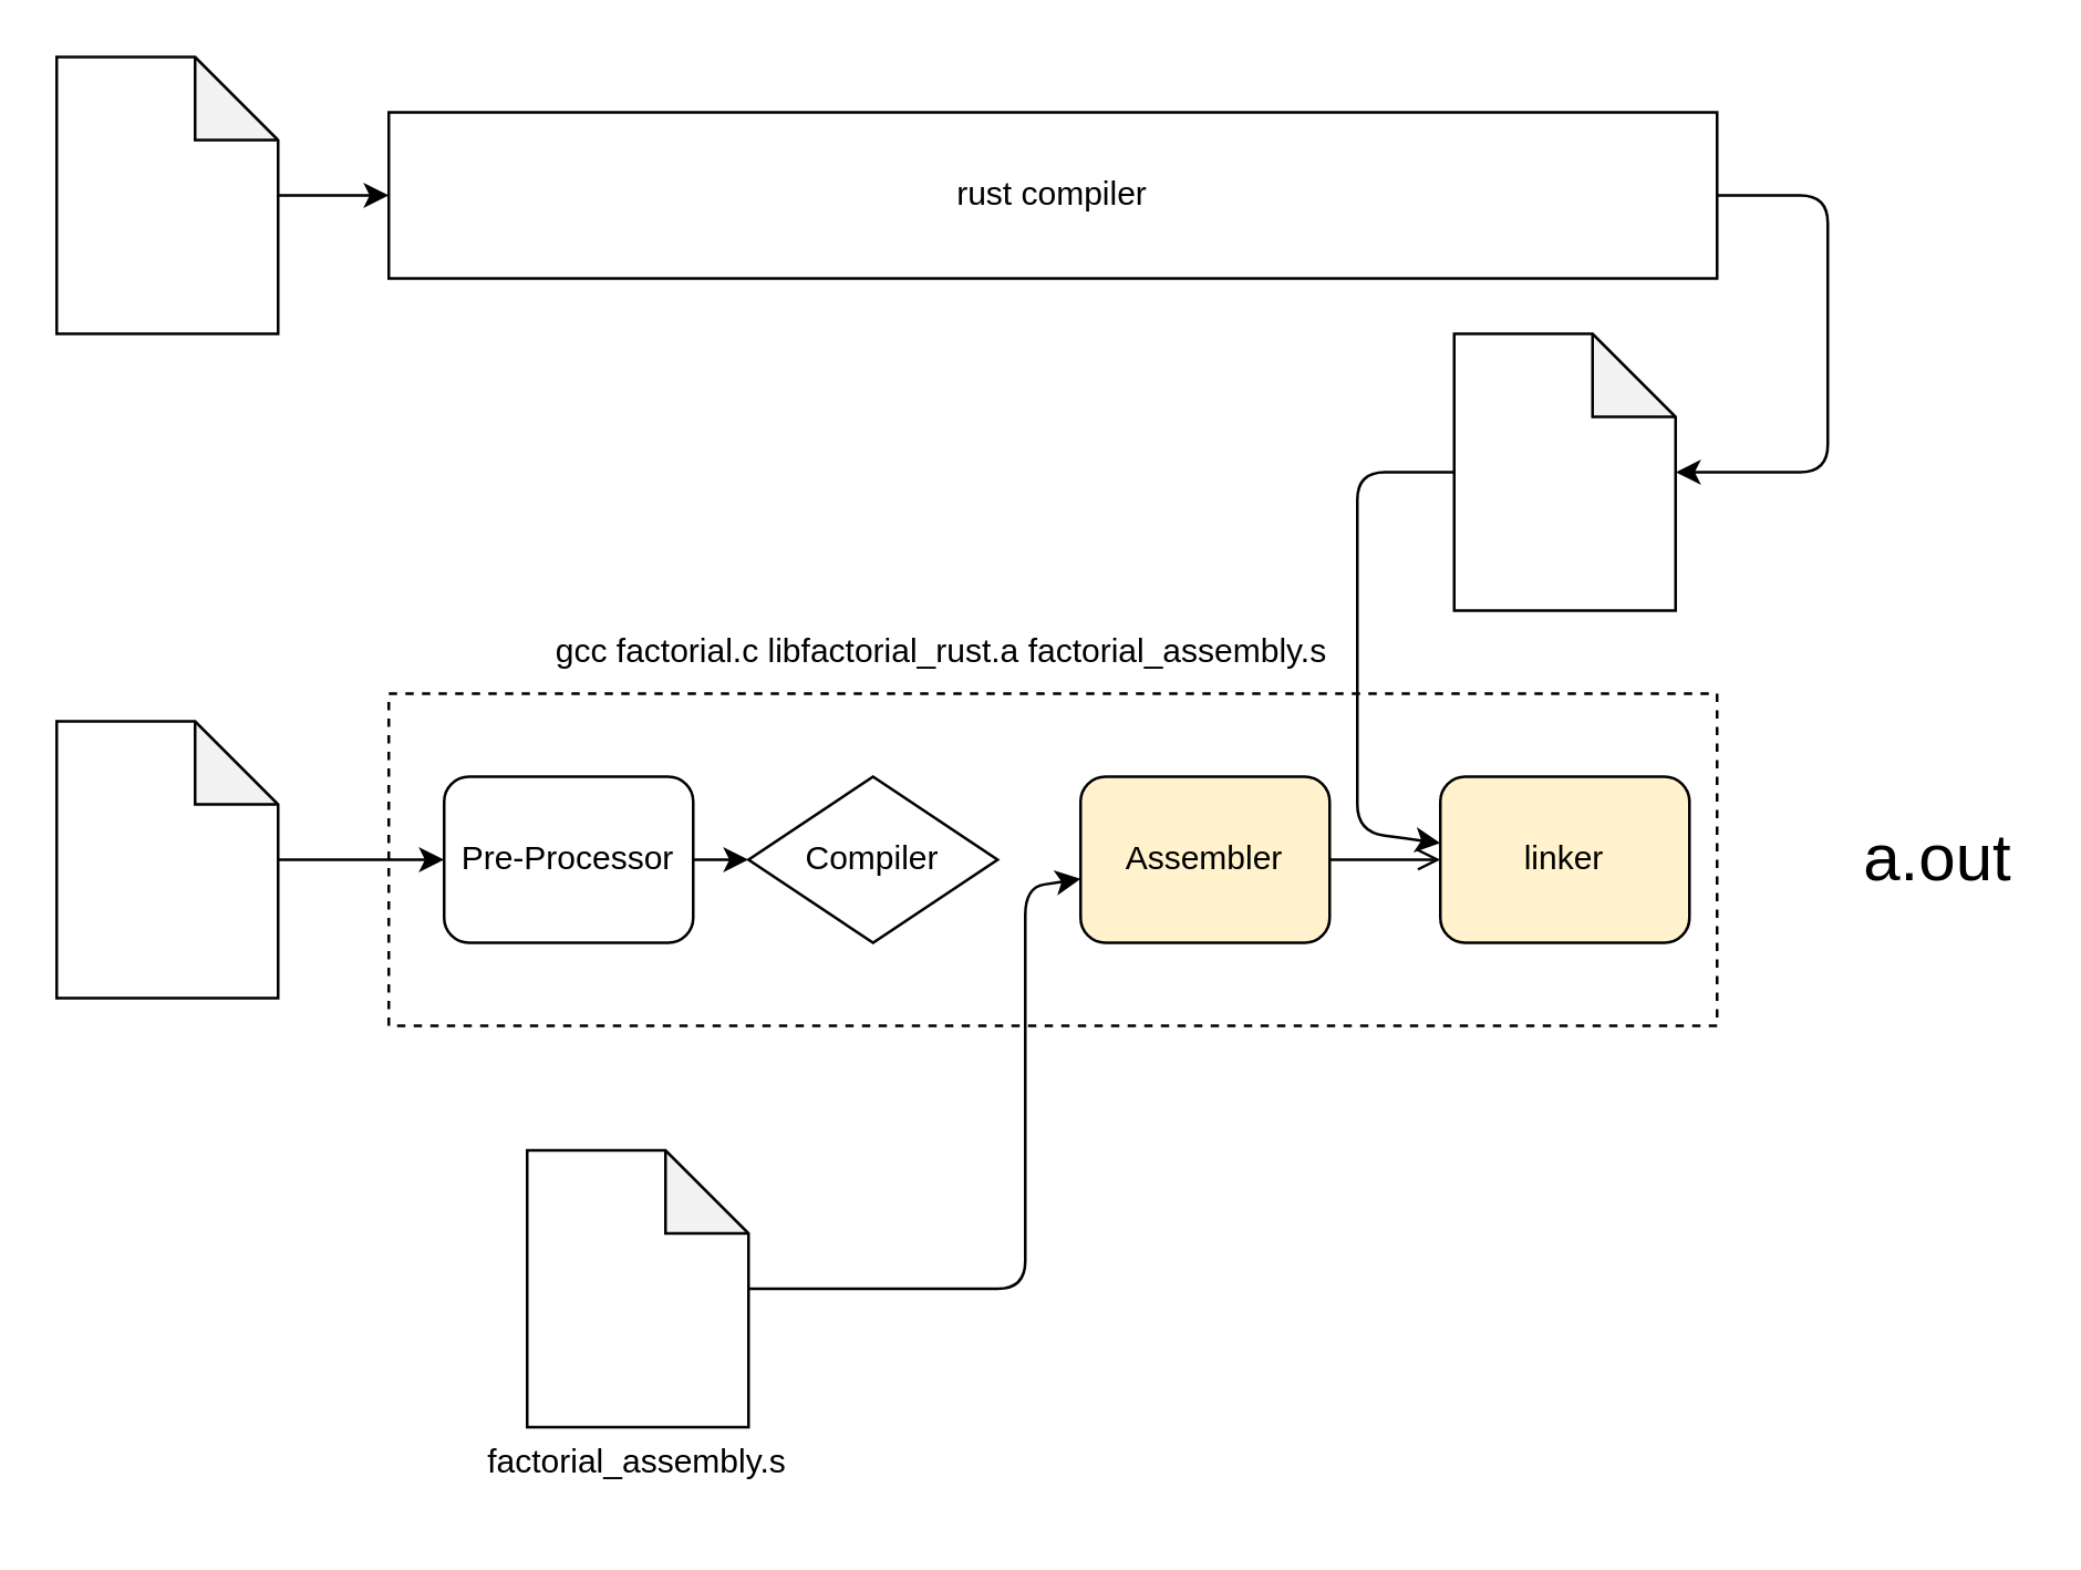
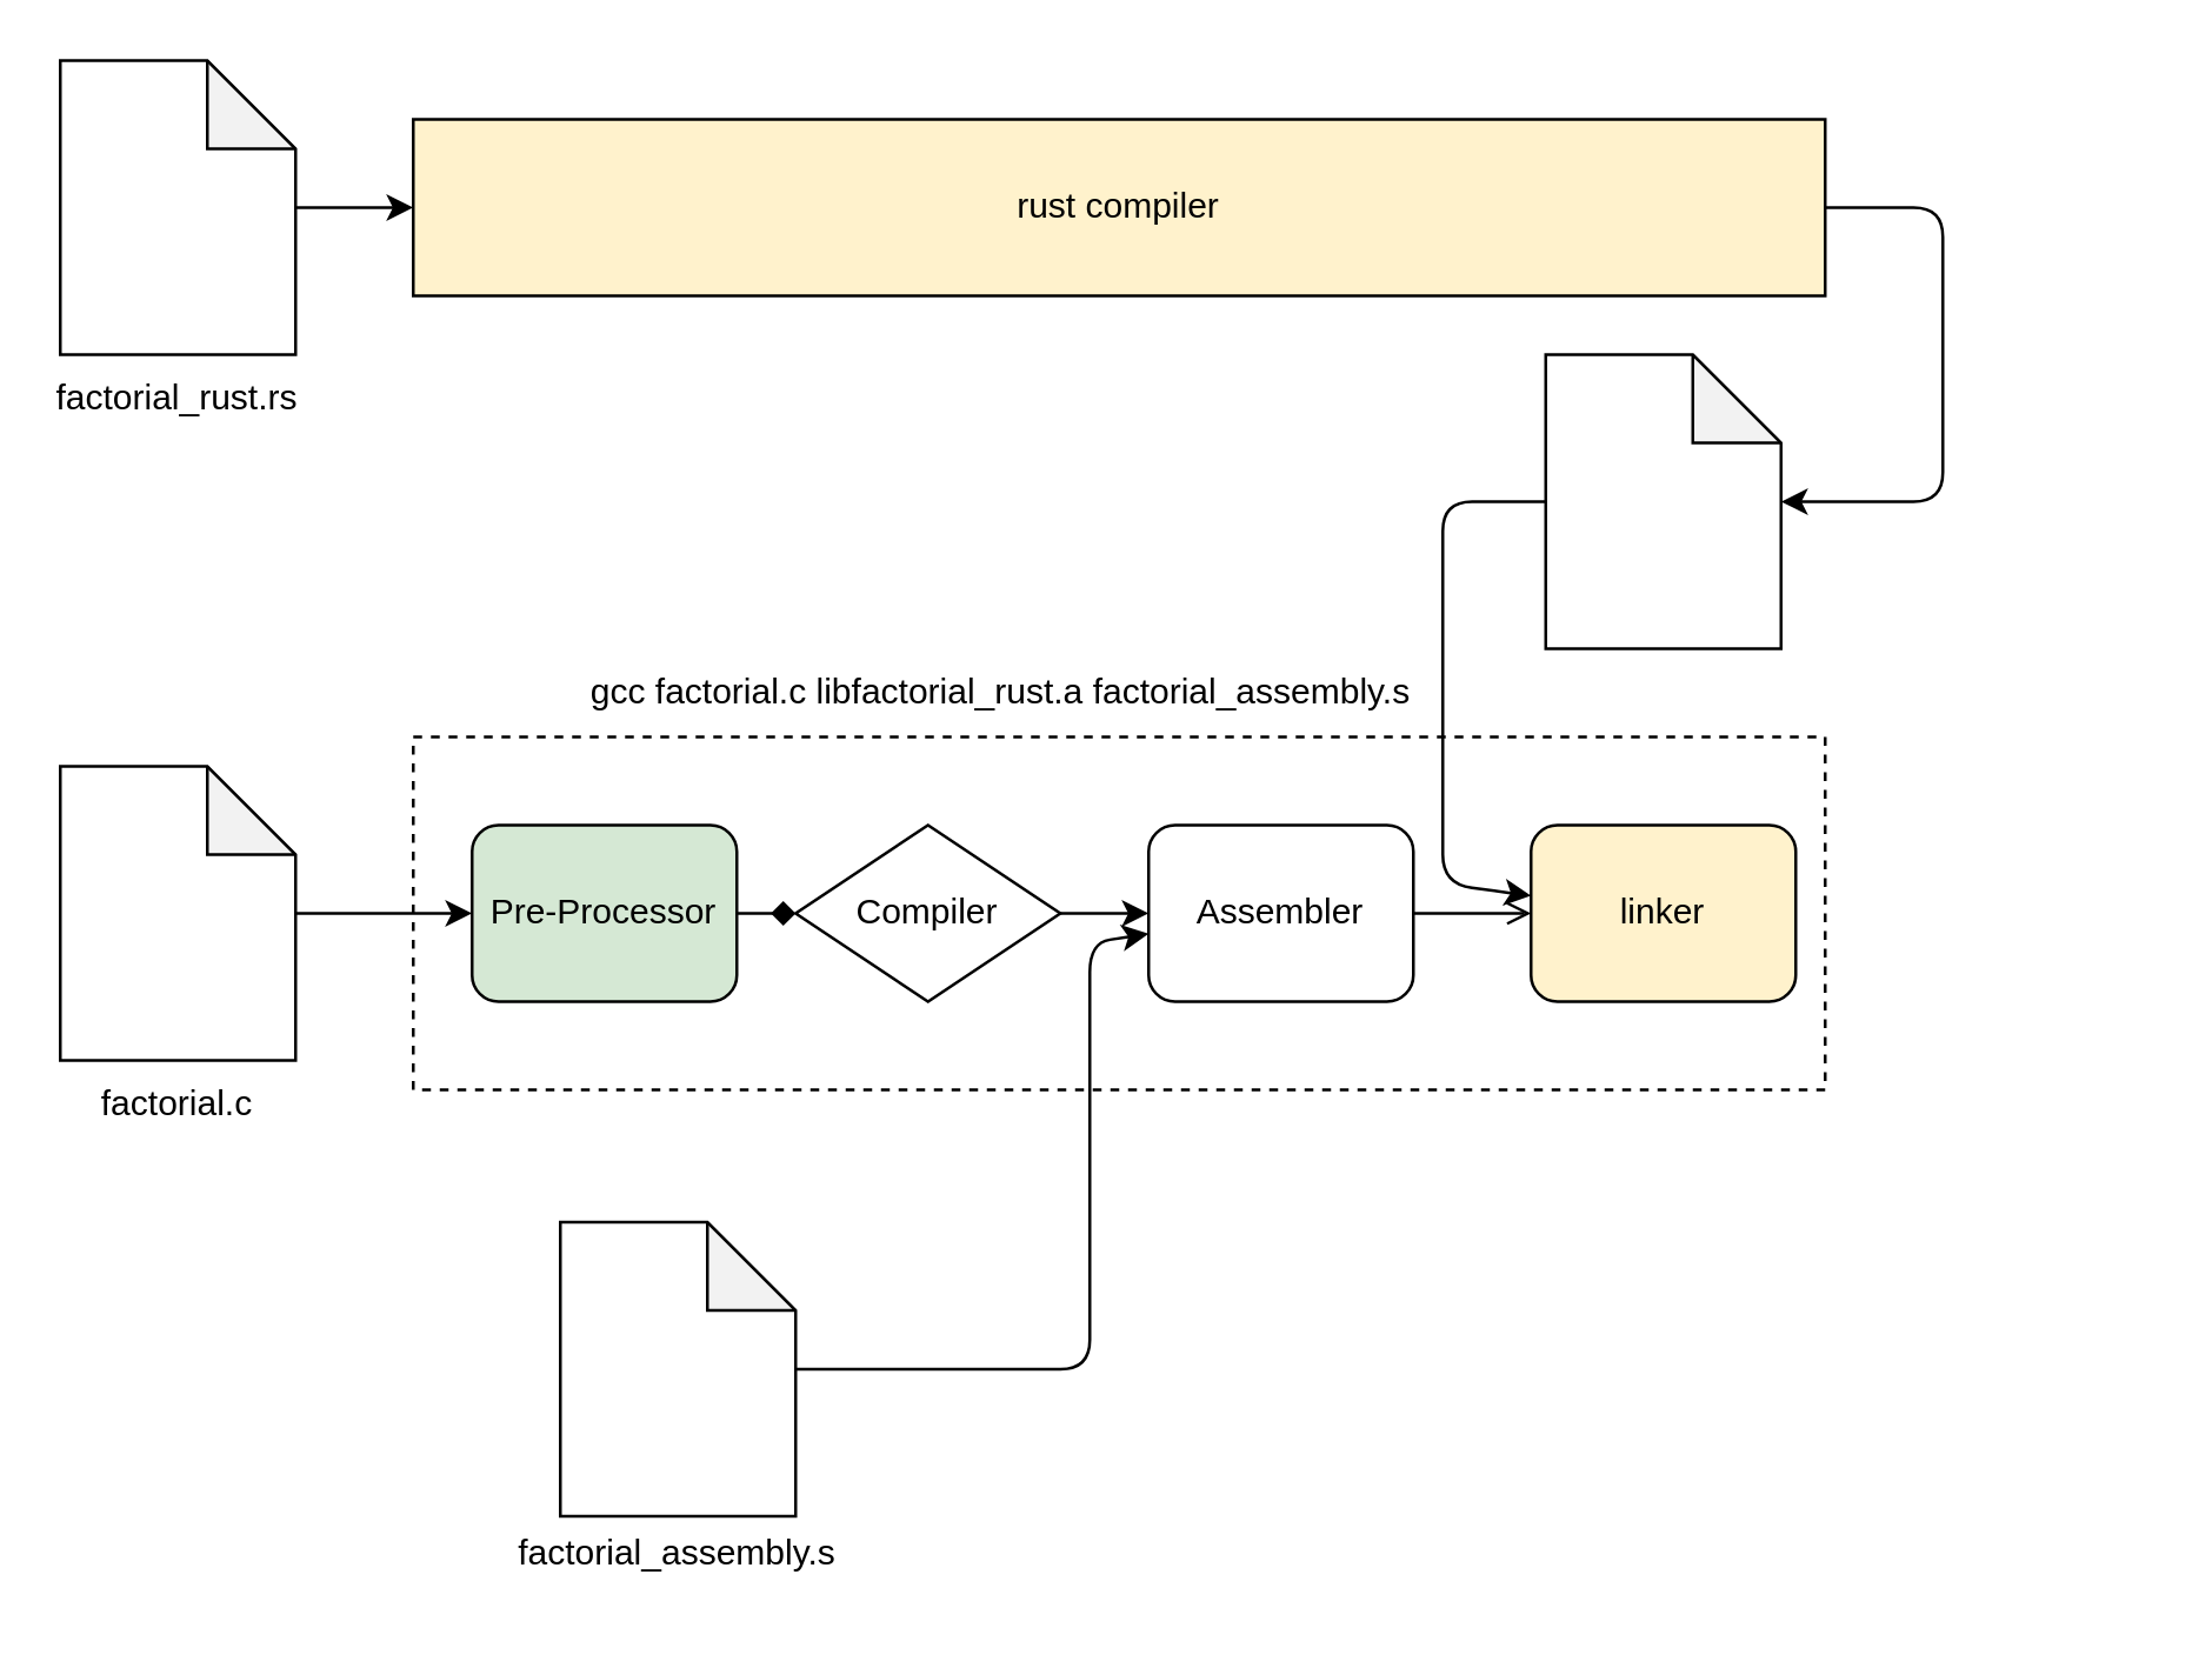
- <mxCell id="7" value="rust compiler" style="rounded=0;whiteSpace=wrap;html=1;" vertex="1" parent="1"><mxGeometry x="140" y="40" width="480" height="60" as="geometry" /></mxCell>
+ <mxCell id="7" value="rust compiler" style="rounded=0;whiteSpace=wrap;html=1;fillColor=#fff2cc;" vertex="1" parent="1"><mxGeometry x="140" y="40" width="480" height="60" as="geometry" /></mxCell>
+ <mxCell id="5" value="factorial_rust.rs" style="text;html=1;strokeColor=none;fillColor=none;align=center;verticalAlign=middle;whiteSpace=wrap;rounded=0;" vertex="1" parent="1"><mxGeometry x="30" y="120" width="60" height="30" as="geometry" /></mxCell>
- <mxCell id="14" value="Pre-Processor" style="rounded=1;whiteSpace=wrap;html=1;" vertex="1" parent="1"><mxGeometry x="160" y="280" width="90" height="60" as="geometry" /></mxCell>
+ <mxCell id="14" value="Pre-Processor" style="rounded=1;whiteSpace=wrap;html=1;fillColor=#d5e8d4;" vertex="1" parent="1"><mxGeometry x="160" y="280" width="90" height="60" as="geometry" /></mxCell>
- <mxCell id="13" style="edgeStyle=none;html=1;" edge="1" parent="1" source="14" target="16"><mxGeometry relative="1" as="geometry" /></mxCell>
+ <mxCell id="13" style="edgeStyle=none;html=1;endArrow=diamond;" edge="1" parent="1" source="14" target="16"><mxGeometry relative="1" as="geometry" /></mxCell>
+ <mxCell id="15" style="edgeStyle=none;html=1;" edge="1" parent="1" source="16" target="18"><mxGeometry relative="1" as="geometry" /></mxCell>
- <mxCell id="18" value="Assembler" style="rounded=1;whiteSpace=wrap;html=1;fillColor=#fff2cc;" vertex="1" parent="1"><mxGeometry x="390" y="280" width="90" height="60" as="geometry" /></mxCell>
+ <mxCell id="18" value="Assembler" style="rounded=1;whiteSpace=wrap;html=1;" vertex="1" parent="1"><mxGeometry x="390" y="280" width="90" height="60" as="geometry" /></mxCell>
- <mxCell id="20" value="&lt;font style=&quot;font-size: 24px;&quot;&gt;a.out&lt;/font&gt;" style="text;html=1;strokeColor=none;fillColor=none;align=center;verticalAlign=middle;whiteSpace=wrap;rounded=0;" vertex="1" parent="1"><mxGeometry x="670" y="295" width="60" height="30" as="geometry" /></mxCell>
+ <mxCell id="10" value="factorial.c" style="text;html=1;strokeColor=none;fillColor=none;align=center;verticalAlign=middle;whiteSpace=wrap;rounded=0;" vertex="1" parent="1"><mxGeometry x="30" y="360" width="60" height="30" as="geometry" /></mxCell>
